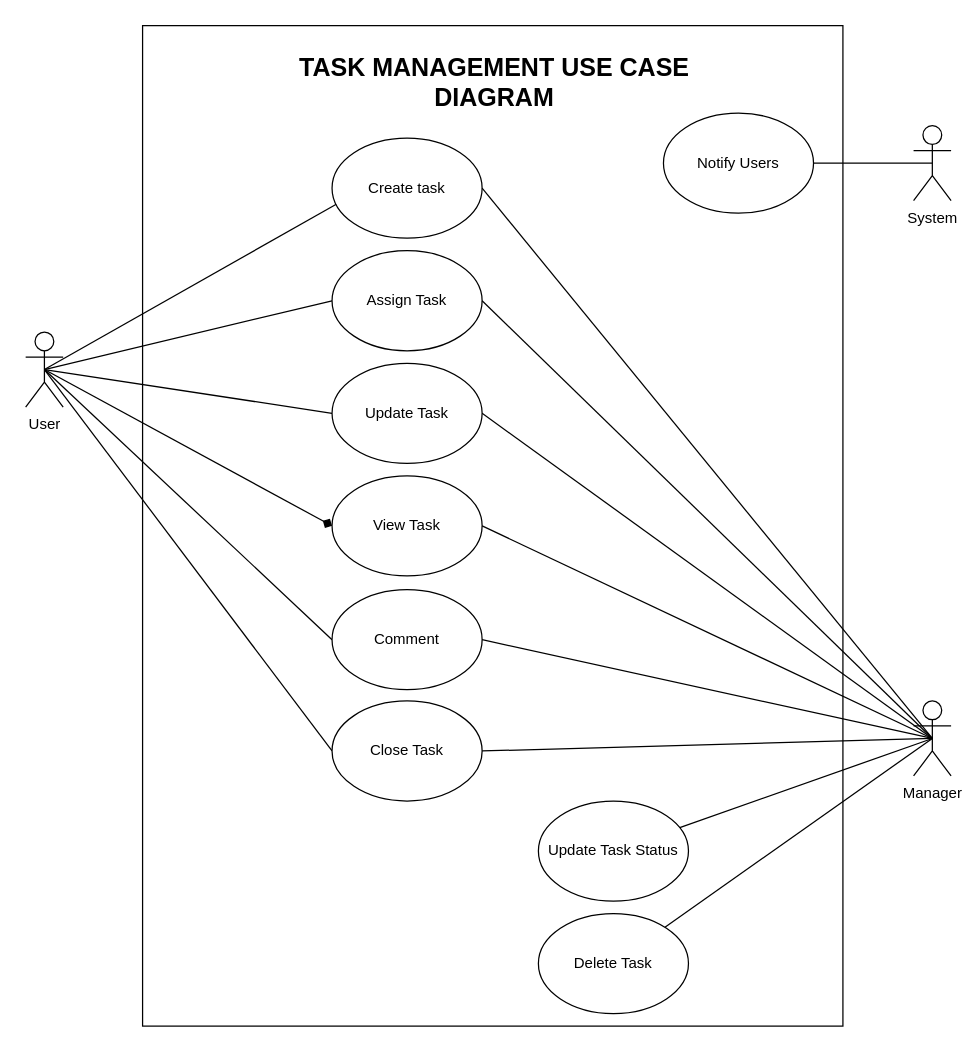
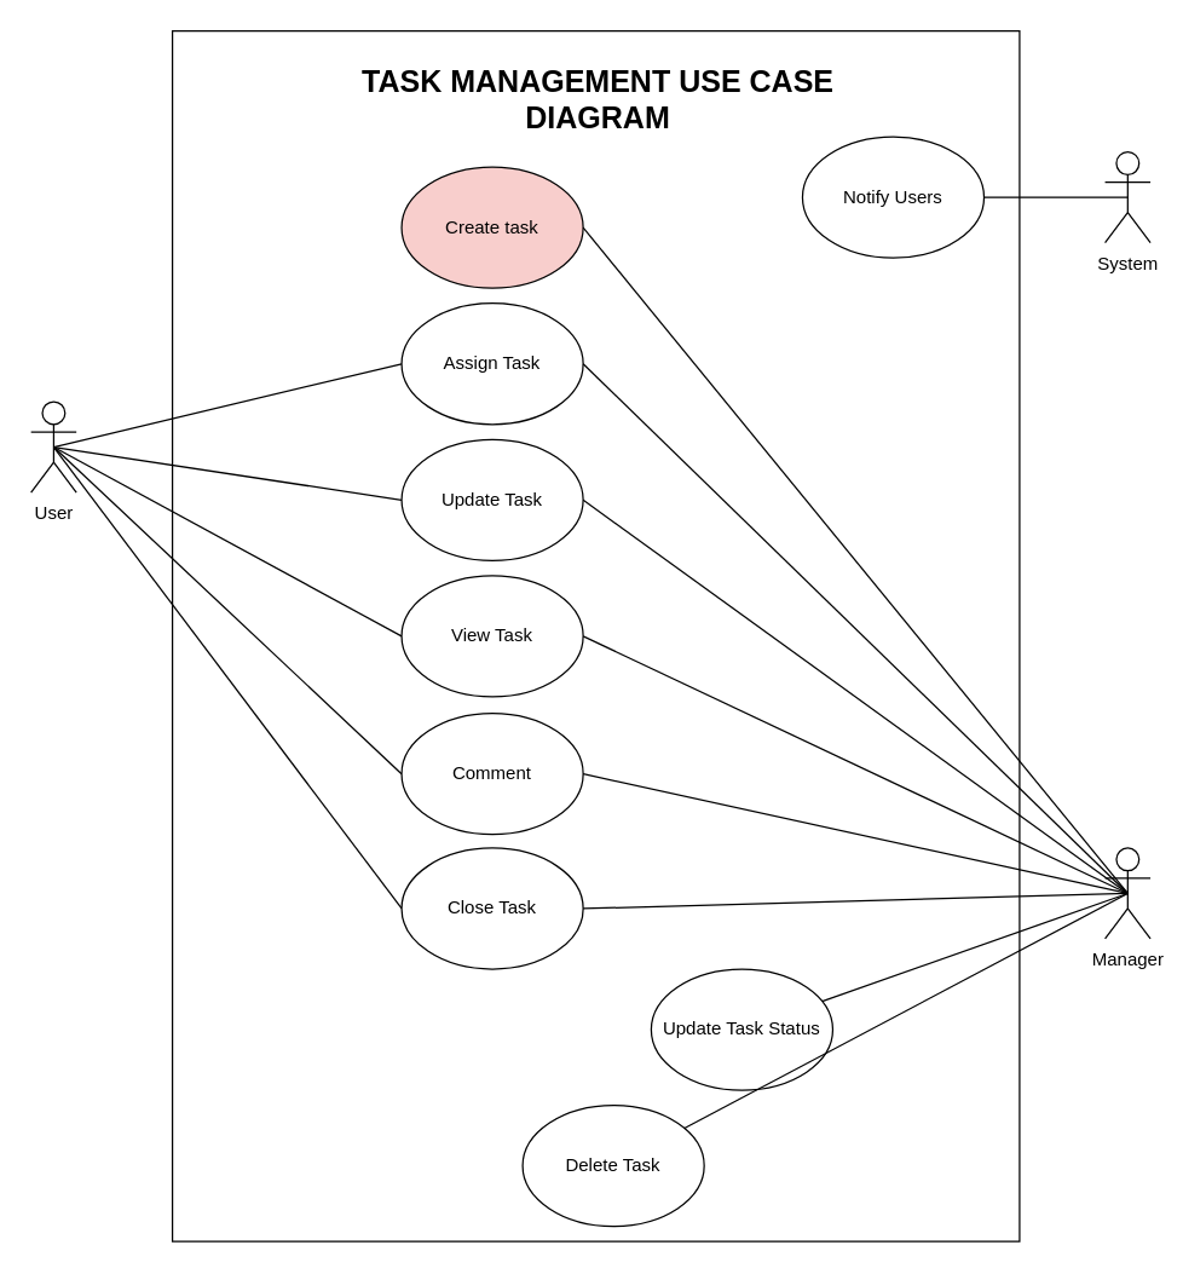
- <mxCell id="9" value="Create task" style="ellipse;whiteSpace=wrap;html=1;" parent="1" vertex="1"><mxGeometry x="265" y="110" width="120" height="80" as="geometry" /></mxCell>
+ <mxCell id="9" value="Create task" style="ellipse;whiteSpace=wrap;html=1;fillColor=#f8cecc;" parent="1" vertex="1"><mxGeometry x="265" y="110" width="120" height="80" as="geometry" /></mxCell>
- <mxCell id="8" value="" style="endArrow=none;html=1;rounded=0;entryX=0.04;entryY=0.65;entryDx=0;entryDy=0;entryPerimeter=0;exitX=0.5;exitY=0.5;exitDx=0;exitDy=0;exitPerimeter=0;" parent="1" target="9" edge="1" source="3"><mxGeometry width="50" height="50" relative="1" as="geometry"><mxPoint x="84" y="430" as="sourcePoint" /><mxPoint x="285" y="554" as="targetPoint" /></mxGeometry></mxCell>
- <mxCell id="16" value="" style="endArrow=diamond;html=1;rounded=0;entryX=0;entryY=0.5;entryDx=0;entryDy=0;exitX=0.5;exitY=0.5;exitDx=0;exitDy=0;exitPerimeter=0;" parent="1" source="3" target="17" edge="1"><mxGeometry width="50" height="50" relative="1" as="geometry"><mxPoint x="80" y="570" as="sourcePoint" /><mxPoint x="281" y="929" as="targetPoint" /></mxGeometry></mxCell>
+ <mxCell id="16" value="" style="endArrow=none;html=1;rounded=0;entryX=0;entryY=0.5;entryDx=0;entryDy=0;exitX=0.5;exitY=0.5;exitDx=0;exitDy=0;exitPerimeter=0;" parent="1" source="3" target="17" edge="1"><mxGeometry width="50" height="50" relative="1" as="geometry"><mxPoint x="80" y="570" as="sourcePoint" /><mxPoint x="281" y="929" as="targetPoint" /></mxGeometry></mxCell>
- <mxCell id="14" value="Delete Task" style="ellipse;whiteSpace=wrap;html=1;" parent="1" vertex="1"><mxGeometry x="430" y="730" width="120" height="80" as="geometry" /></mxCell>
+ <mxCell id="14" value="Delete Task" style="ellipse;whiteSpace=wrap;html=1;" parent="1" vertex="1"><mxGeometry x="345" y="730" width="120" height="80" as="geometry" /></mxCell>
